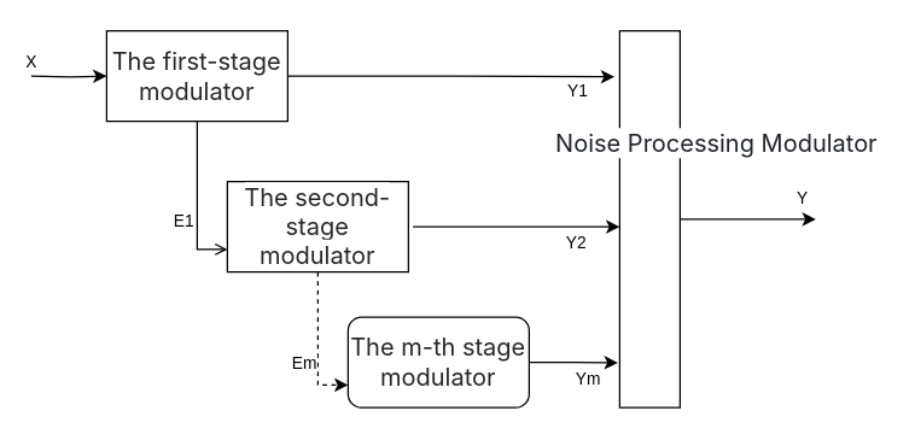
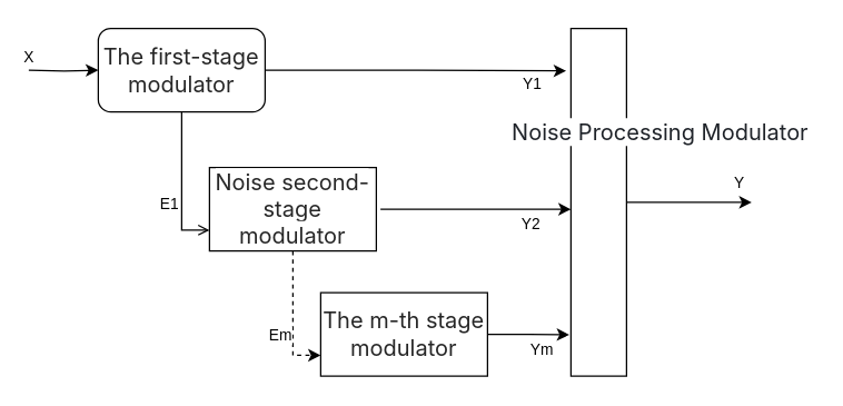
- <mxCell id="6" value="&lt;span style=&quot;color: rgba(0, 0, 0, 0.85); font-family: Inter, -apple-system, BlinkMacSystemFont, &amp;quot;Segoe UI&amp;quot;, &amp;quot;SF Pro SC&amp;quot;, &amp;quot;SF Pro Display&amp;quot;, &amp;quot;SF Pro Icons&amp;quot;, &amp;quot;PingFang SC&amp;quot;, &amp;quot;Hiragino Sans GB&amp;quot;, &amp;quot;Microsoft YaHei&amp;quot;, &amp;quot;Helvetica Neue&amp;quot;, Helvetica, Arial, sans-serif; font-size: 16px; text-align: start; background-color: rgb(255, 255, 255);&quot;&gt;The first-stage modulator&lt;/span&gt;" style="rounded=0;whiteSpace=wrap;html=1;" parent="1" vertex="1"><mxGeometry x="70" y="20" width="120" height="60" as="geometry" /></mxCell>
+ <mxCell id="6" value="&lt;span style=&quot;color: rgba(0, 0, 0, 0.85); font-family: Inter, -apple-system, BlinkMacSystemFont, &amp;quot;Segoe UI&amp;quot;, &amp;quot;SF Pro SC&amp;quot;, &amp;quot;SF Pro Display&amp;quot;, &amp;quot;SF Pro Icons&amp;quot;, &amp;quot;PingFang SC&amp;quot;, &amp;quot;Hiragino Sans GB&amp;quot;, &amp;quot;Microsoft YaHei&amp;quot;, &amp;quot;Helvetica Neue&amp;quot;, Helvetica, Arial, sans-serif; font-size: 16px; text-align: start; background-color: rgb(255, 255, 255);&quot;&gt;The first-stage modulator&lt;/span&gt;" style="whiteSpace=wrap;html=1;rounded=1;" parent="1" vertex="1"><mxGeometry x="70" y="20" width="120" height="60" as="geometry" /></mxCell>
- <mxCell id="9" value="&lt;span style=&quot;color: rgba(0, 0, 0, 0.85); font-family: Inter, -apple-system, BlinkMacSystemFont, &amp;quot;Segoe UI&amp;quot;, &amp;quot;SF Pro SC&amp;quot;, &amp;quot;SF Pro Display&amp;quot;, &amp;quot;SF Pro Icons&amp;quot;, &amp;quot;PingFang SC&amp;quot;, &amp;quot;Hiragino Sans GB&amp;quot;, &amp;quot;Microsoft YaHei&amp;quot;, &amp;quot;Helvetica Neue&amp;quot;, Helvetica, Arial, sans-serif; font-size: 16px; text-align: start; background-color: rgb(255, 255, 255);&quot;&gt;The second- stage modulator&lt;/span&gt;" style="rounded=0;whiteSpace=wrap;html=1;" parent="1" vertex="1"><mxGeometry x="150" y="120" width="120" height="60" as="geometry" /></mxCell>
+ <mxCell id="9" value="&lt;span style=&quot;color: rgba(0, 0, 0, 0.85); font-family: Inter, -apple-system, BlinkMacSystemFont, &amp;quot;Segoe UI&amp;quot;, &amp;quot;SF Pro SC&amp;quot;, &amp;quot;SF Pro Display&amp;quot;, &amp;quot;SF Pro Icons&amp;quot;, &amp;quot;PingFang SC&amp;quot;, &amp;quot;Hiragino Sans GB&amp;quot;, &amp;quot;Microsoft YaHei&amp;quot;, &amp;quot;Helvetica Neue&amp;quot;, Helvetica, Arial, sans-serif; font-size: 16px; text-align: start; background-color: rgb(255, 255, 255);&quot;&gt;Noise second- stage modulator&lt;/span&gt;" style="rounded=0;whiteSpace=wrap;html=1;" parent="1" vertex="1"><mxGeometry x="150" y="120" width="120" height="60" as="geometry" /></mxCell>
- <mxCell id="10" value="&lt;span style=&quot;color: rgba(0, 0, 0, 0.85); font-family: Inter, -apple-system, BlinkMacSystemFont, &amp;quot;Segoe UI&amp;quot;, &amp;quot;SF Pro SC&amp;quot;, &amp;quot;SF Pro Display&amp;quot;, &amp;quot;SF Pro Icons&amp;quot;, &amp;quot;PingFang SC&amp;quot;, &amp;quot;Hiragino Sans GB&amp;quot;, &amp;quot;Microsoft YaHei&amp;quot;, &amp;quot;Helvetica Neue&amp;quot;, Helvetica, Arial, sans-serif; font-size: 16px; text-align: start; background-color: rgb(255, 255, 255);&quot;&gt;The m-th stage modulator&lt;/span&gt;" style="whiteSpace=wrap;html=1;rounded=1;" parent="1" vertex="1"><mxGeometry x="230" y="210" width="120" height="60" as="geometry" /></mxCell>
+ <mxCell id="10" value="&lt;span style=&quot;color: rgba(0, 0, 0, 0.85); font-family: Inter, -apple-system, BlinkMacSystemFont, &amp;quot;Segoe UI&amp;quot;, &amp;quot;SF Pro SC&amp;quot;, &amp;quot;SF Pro Display&amp;quot;, &amp;quot;SF Pro Icons&amp;quot;, &amp;quot;PingFang SC&amp;quot;, &amp;quot;Hiragino Sans GB&amp;quot;, &amp;quot;Microsoft YaHei&amp;quot;, &amp;quot;Helvetica Neue&amp;quot;, Helvetica, Arial, sans-serif; font-size: 16px; text-align: start; background-color: rgb(255, 255, 255);&quot;&gt;The m-th stage modulator&lt;/span&gt;" style="rounded=0;whiteSpace=wrap;html=1;" parent="1" vertex="1"><mxGeometry x="230" y="210" width="120" height="60" as="geometry" /></mxCell>
